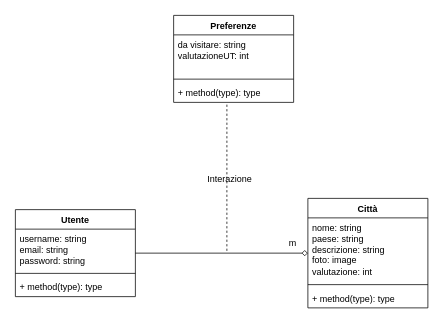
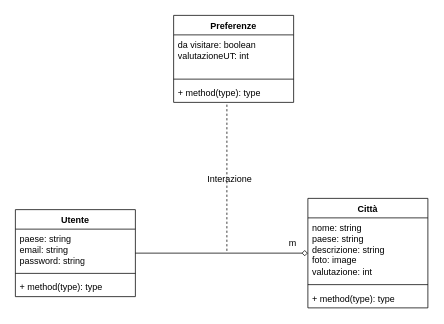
- <mxCell id="15" value="da visitare: string&lt;br&gt;valutazioneUT: int&lt;br&gt;" style="text;strokeColor=none;fillColor=none;align=left;verticalAlign=top;spacingLeft=4;spacingRight=4;overflow=hidden;rotatable=0;points=[[0,0.5],[1,0.5]];portConstraint=eastwest;whiteSpace=wrap;html=1;" vertex="1" parent="14"><mxGeometry y="26" width="160" height="54" as="geometry" /></mxCell>
+ <mxCell id="15" value="da visitare: boolean&lt;br&gt;valutazioneUT: int&lt;br&gt;" style="text;strokeColor=none;fillColor=none;align=left;verticalAlign=top;spacingLeft=4;spacingRight=4;overflow=hidden;rotatable=0;points=[[0,0.5],[1,0.5]];portConstraint=eastwest;whiteSpace=wrap;html=1;" vertex="1" parent="14"><mxGeometry y="26" width="160" height="54" as="geometry" /></mxCell>
- <mxCell id="4" value="username: string&lt;br&gt;email: string&lt;br&gt;password: string" style="text;strokeColor=none;fillColor=none;align=left;verticalAlign=top;spacingLeft=4;spacingRight=4;overflow=hidden;rotatable=0;points=[[0,0.5],[1,0.5]];portConstraint=eastwest;whiteSpace=wrap;html=1;" vertex="1" parent="3"><mxGeometry y="26" width="160" height="54" as="geometry" /></mxCell>
+ <mxCell id="4" value="paese: string&lt;br&gt;email: string&lt;br&gt;password: string" style="text;strokeColor=none;fillColor=none;align=left;verticalAlign=top;spacingLeft=4;spacingRight=4;overflow=hidden;rotatable=0;points=[[0,0.5],[1,0.5]];portConstraint=eastwest;whiteSpace=wrap;html=1;" vertex="1" parent="3"><mxGeometry y="26" width="160" height="54" as="geometry" /></mxCell>
